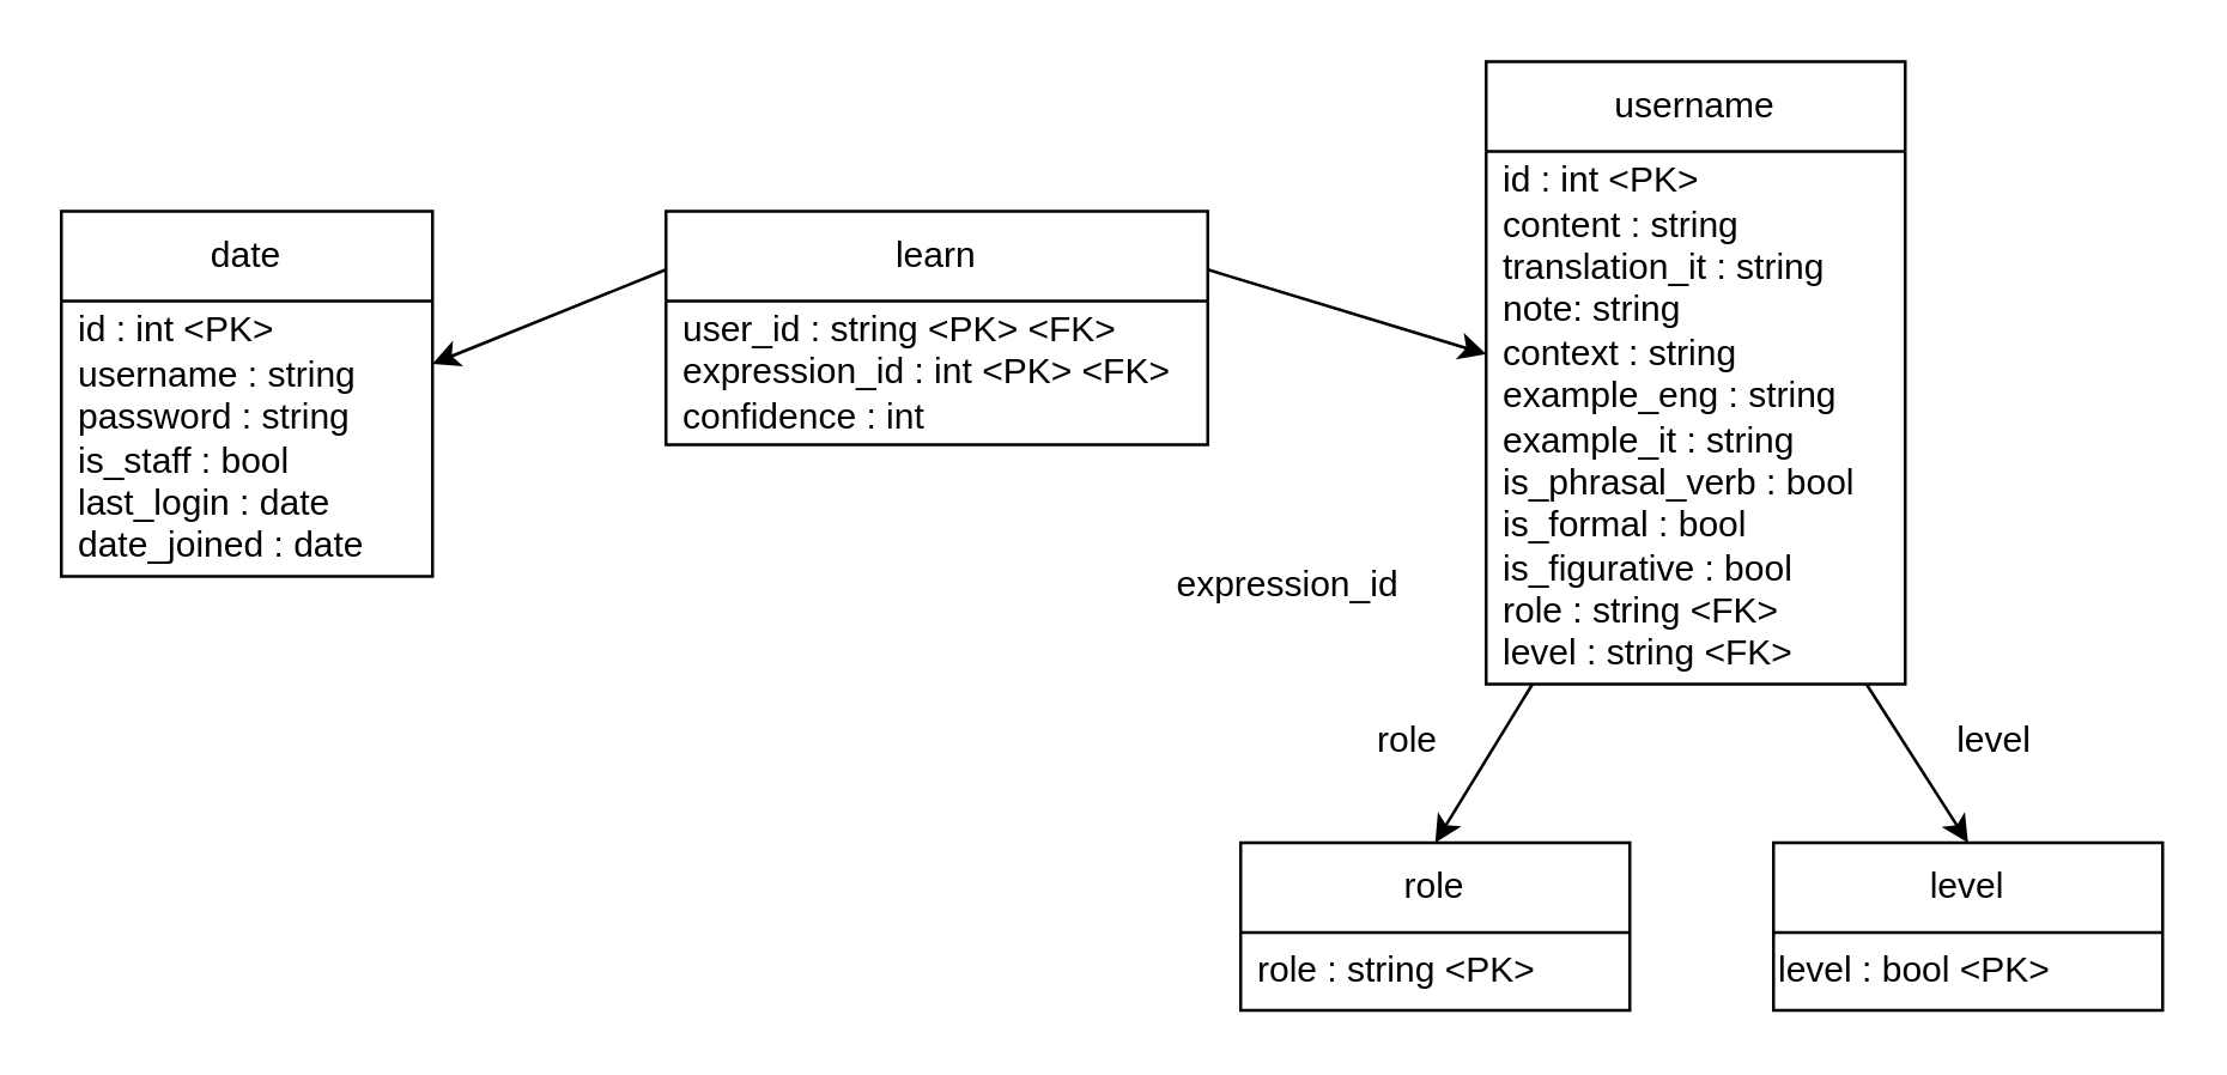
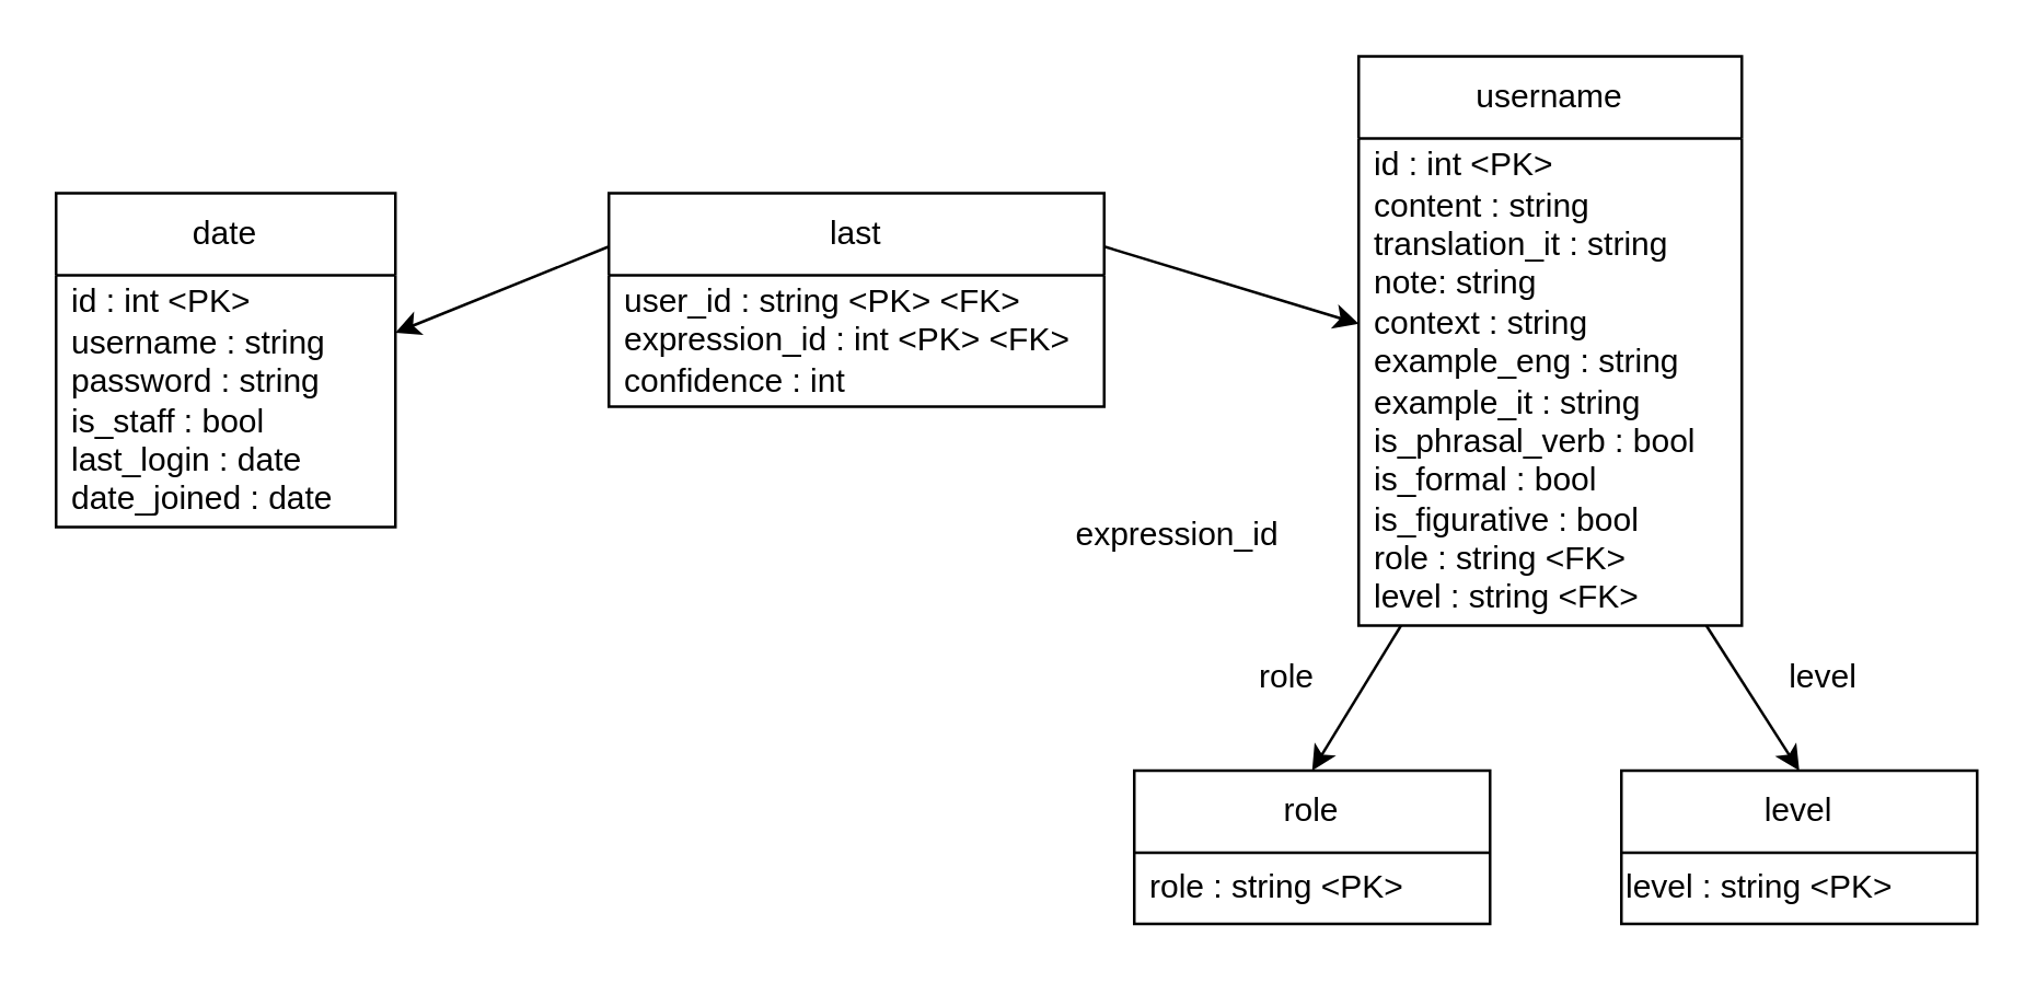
- <mxCell id="8" value="learn" style="swimlane;fontStyle=0;childLayout=stackLayout;horizontal=1;startSize=30;horizontalStack=0;resizeParent=1;resizeParentMax=0;resizeLast=0;collapsible=1;marginBottom=0;whiteSpace=wrap;html=1;" parent="1" vertex="1"><mxGeometry x="222" y="70" width="181" height="78" as="geometry" /></mxCell>
+ <mxCell id="8" value="last" style="swimlane;fontStyle=0;childLayout=stackLayout;horizontal=1;startSize=30;horizontalStack=0;resizeParent=1;resizeParentMax=0;resizeLast=0;collapsible=1;marginBottom=0;whiteSpace=wrap;html=1;" parent="1" vertex="1"><mxGeometry x="222" y="70" width="181" height="78" as="geometry" /></mxCell>
- <mxCell id="16" value="level : bool &amp;lt;PK&amp;gt;" style="text;html=1;align=left;verticalAlign=middle;resizable=0;points=[];autosize=1;strokeColor=none;fillColor=none;" parent="15" vertex="1"><mxGeometry y="30" width="130" height="26" as="geometry" /></mxCell>
+ <mxCell id="16" value="level : string &amp;lt;PK&amp;gt;" style="text;html=1;align=left;verticalAlign=middle;resizable=0;points=[];autosize=1;strokeColor=none;fillColor=none;" parent="15" vertex="1"><mxGeometry y="30" width="130" height="26" as="geometry" /></mxCell>
